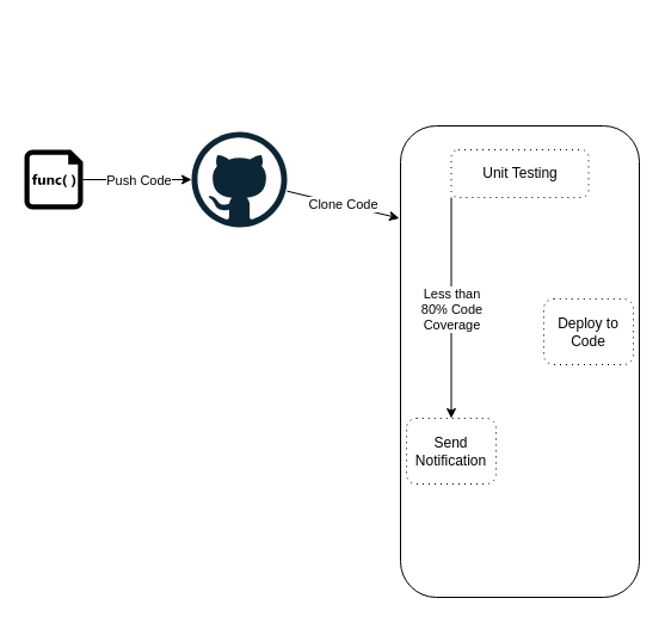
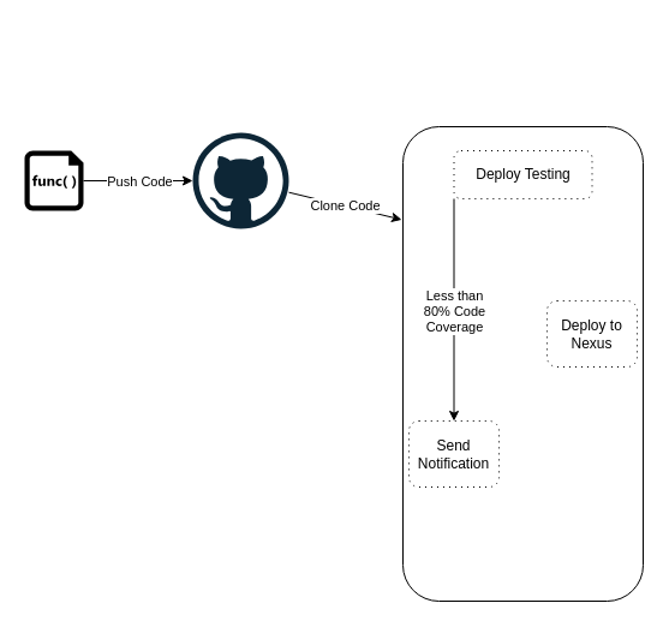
- <mxCell id="10" value="Unit Testing" style="shape=ext;rounded=1;html=1;whiteSpace=wrap;dashed=1;dashPattern=1 4;" parent="1" vertex="1"><mxGeometry x="377.5" y="125" width="115" height="40" as="geometry" /></mxCell>
+ <mxCell id="10" value="Deploy Testing" style="shape=ext;rounded=1;html=1;whiteSpace=wrap;dashed=1;dashPattern=1 4;" parent="1" vertex="1"><mxGeometry x="377.5" y="125" width="115" height="40" as="geometry" /></mxCell>
- <mxCell id="11" value="Deploy to Code" style="shape=ext;rounded=1;html=1;whiteSpace=wrap;dashed=1;dashPattern=1 4;" parent="1" vertex="1"><mxGeometry x="455" y="250" width="75" height="55" as="geometry" /></mxCell>
+ <mxCell id="11" value="Deploy to Nexus" style="shape=ext;rounded=1;html=1;whiteSpace=wrap;dashed=1;dashPattern=1 4;" parent="1" vertex="1"><mxGeometry x="455" y="250" width="75" height="55" as="geometry" /></mxCell>
